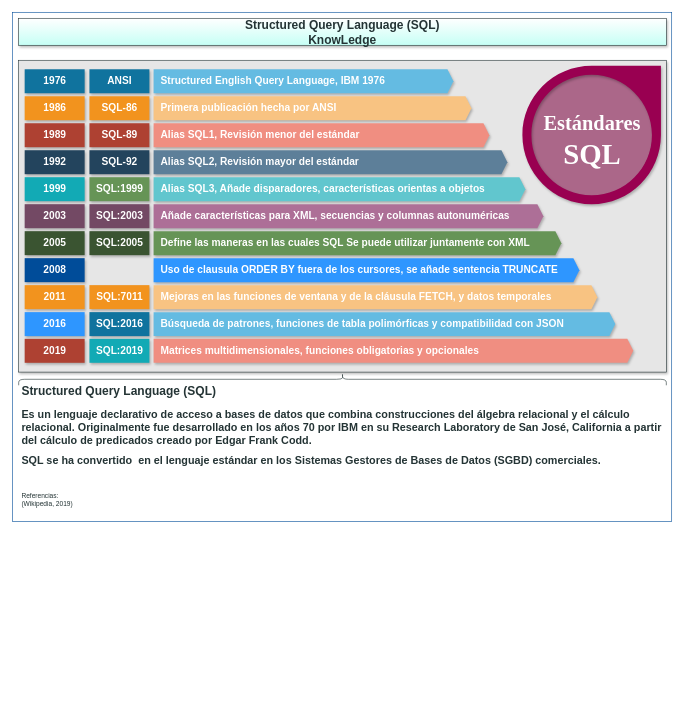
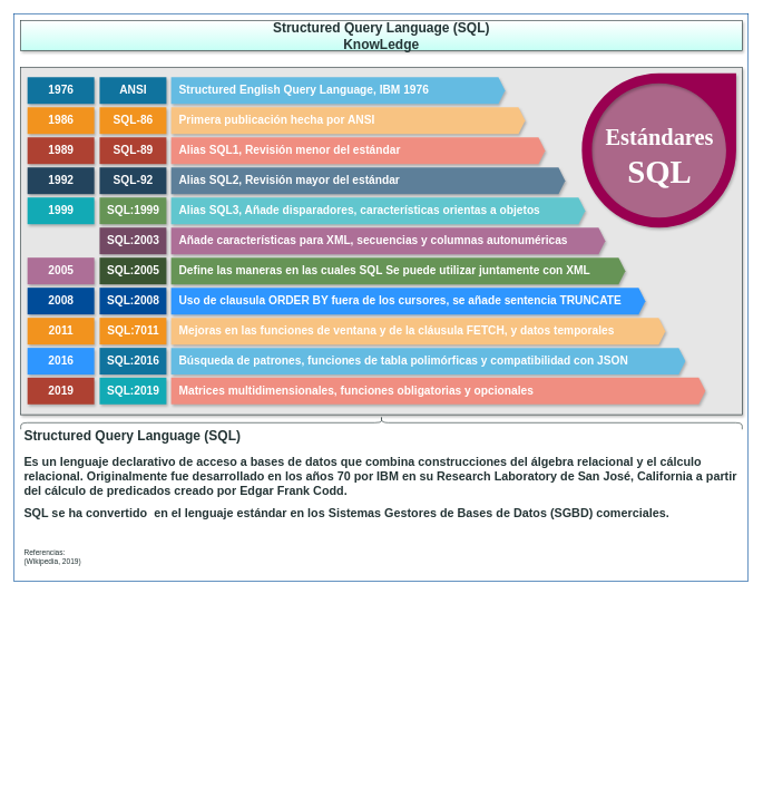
- <mxCell id="16" value="2003" style="html=1;fillColor=#734964;strokeColor=none;shadow=1;fontSize=17;align=center;fontStyle=1;rounded=0;gradientColor=none;fontColor=#FFFFFF;" parent="1" vertex="1"><mxGeometry x="40" y="340" width="100" height="40" as="geometry" /></mxCell>
- <mxCell id="18" value="2005" style="html=1;fillColor=#3A5431;strokeColor=none;shadow=1;fontSize=17;fontColor=#ffffff;align=center;fontStyle=1;rounded=0;" parent="1" vertex="1"><mxGeometry x="40" y="385" width="100" height="40" as="geometry" /></mxCell>
+ <mxCell id="18" value="2005" style="html=1;fillColor=#ad6f97;strokeColor=none;shadow=1;fontSize=17;fontColor=#ffffff;align=center;fontStyle=1;rounded=0;" parent="1" vertex="1"><mxGeometry x="40" y="385" width="100" height="40" as="geometry" /></mxCell>
+ <mxCell id="33" value="SQL:2008" style="html=1;fillColor=#004C99;strokeColor=none;shadow=1;fontSize=17;fontColor=#FFFFFF;align=center;fontStyle=1;rounded=0;" parent="1" vertex="1"><mxGeometry x="148" y="430" width="100" height="40" as="geometry" /></mxCell>
